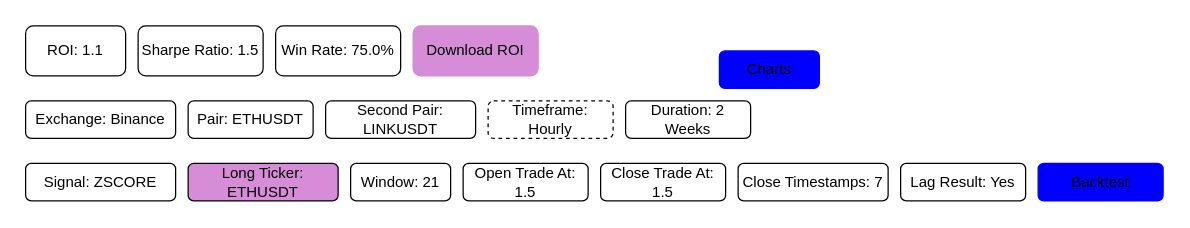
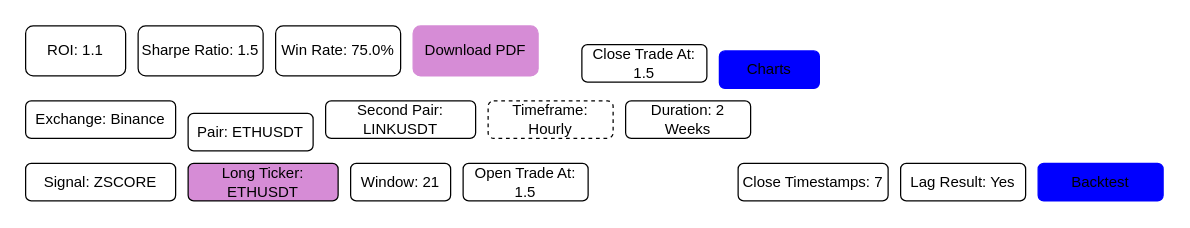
- <mxCell id="5" value="Download ROI" style="shape=rect;rounded=1;whiteSpace=wrap;html=1;strokeColor=#d68cd6;fillColor=#d68cd6;" vertex="1" parent="1"><mxGeometry x="330" y="20" width="100" height="40" as="geometry" /></mxCell>
+ <mxCell id="5" value="Download PDF" style="shape=rect;rounded=1;whiteSpace=wrap;html=1;strokeColor=#d68cd6;fillColor=#d68cd6;" vertex="1" parent="1"><mxGeometry x="330" y="20" width="100" height="40" as="geometry" /></mxCell>
- <mxCell id="7" value="Pair: ETHUSDT" style="rounded=1;whiteSpace=wrap;html=1;" vertex="1" parent="1"><mxGeometry x="150" y="80" width="100" height="30" as="geometry" /></mxCell>
+ <mxCell id="7" value="Pair: ETHUSDT" style="rounded=1;whiteSpace=wrap;html=1;" vertex="1" parent="1"><mxGeometry x="150" y="90" width="100" height="30" as="geometry" /></mxCell>
- <mxCell id="16" value="Close Trade At: 1.5" style="rounded=1;whiteSpace=wrap;html=1;" vertex="1" parent="1"><mxGeometry x="480" y="130" width="100" height="30" as="geometry" /></mxCell>
+ <mxCell id="16" value="Close Trade At: 1.5" style="rounded=1;whiteSpace=wrap;html=1;" vertex="1" parent="1"><mxGeometry x="465" y="35" width="100" height="30" as="geometry" /></mxCell>
